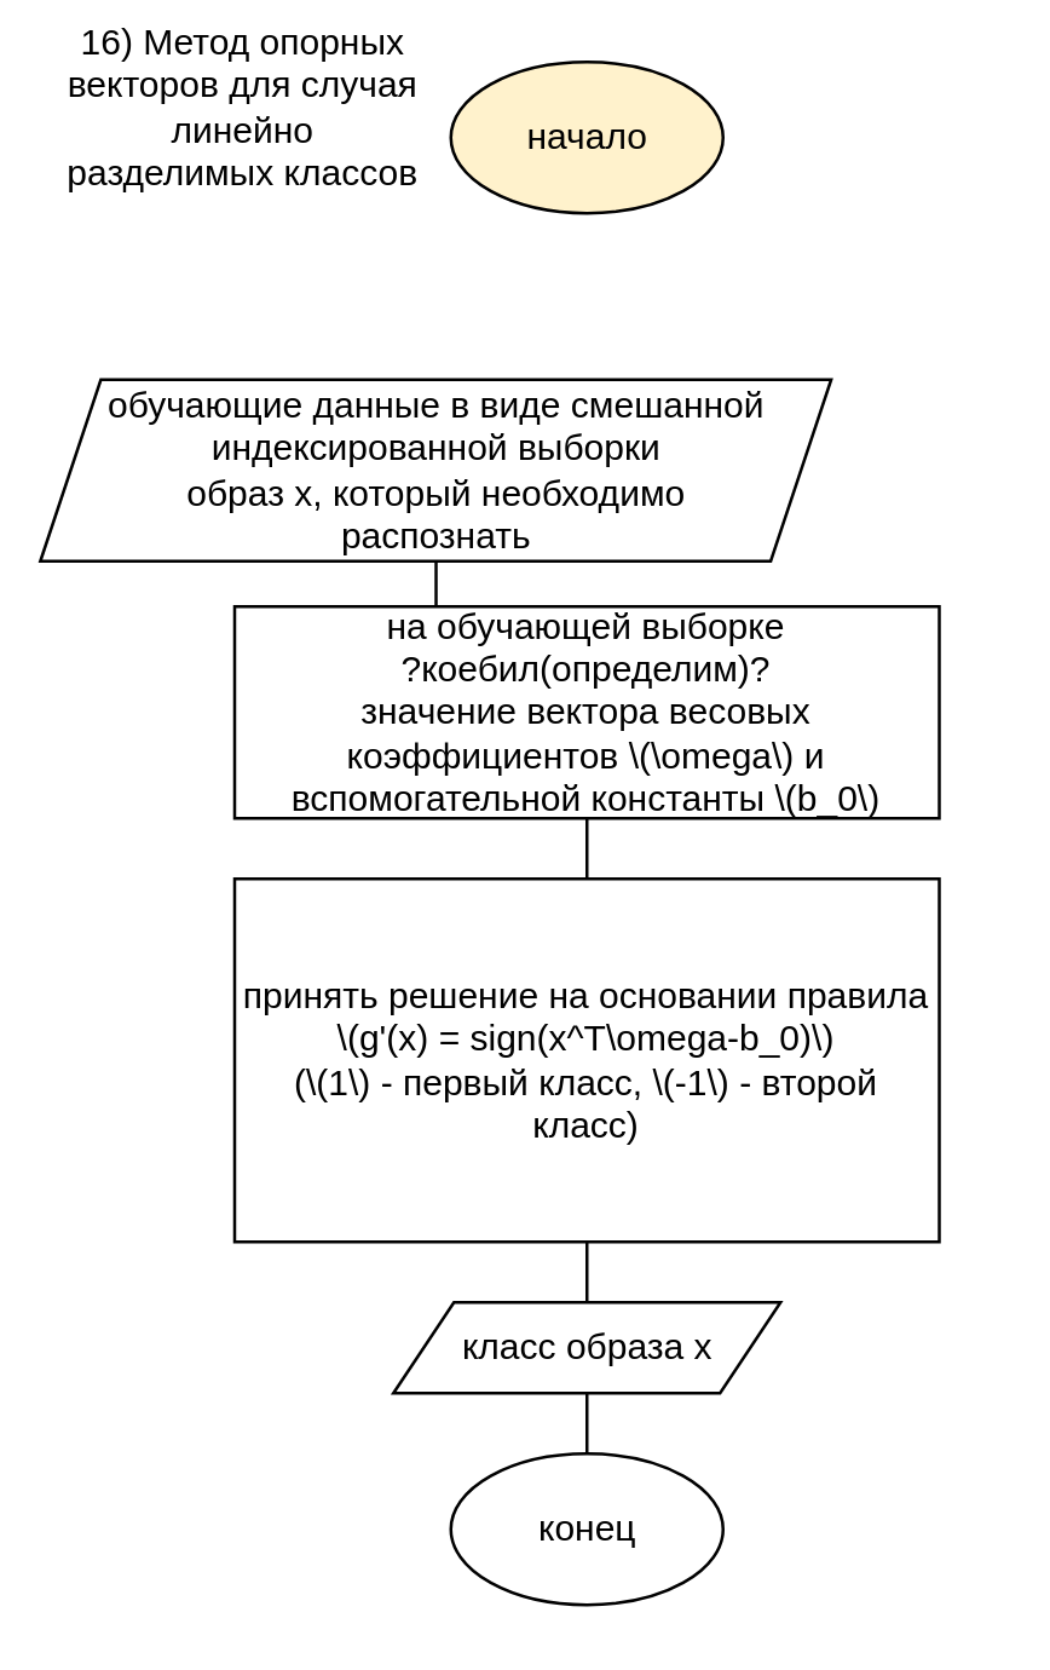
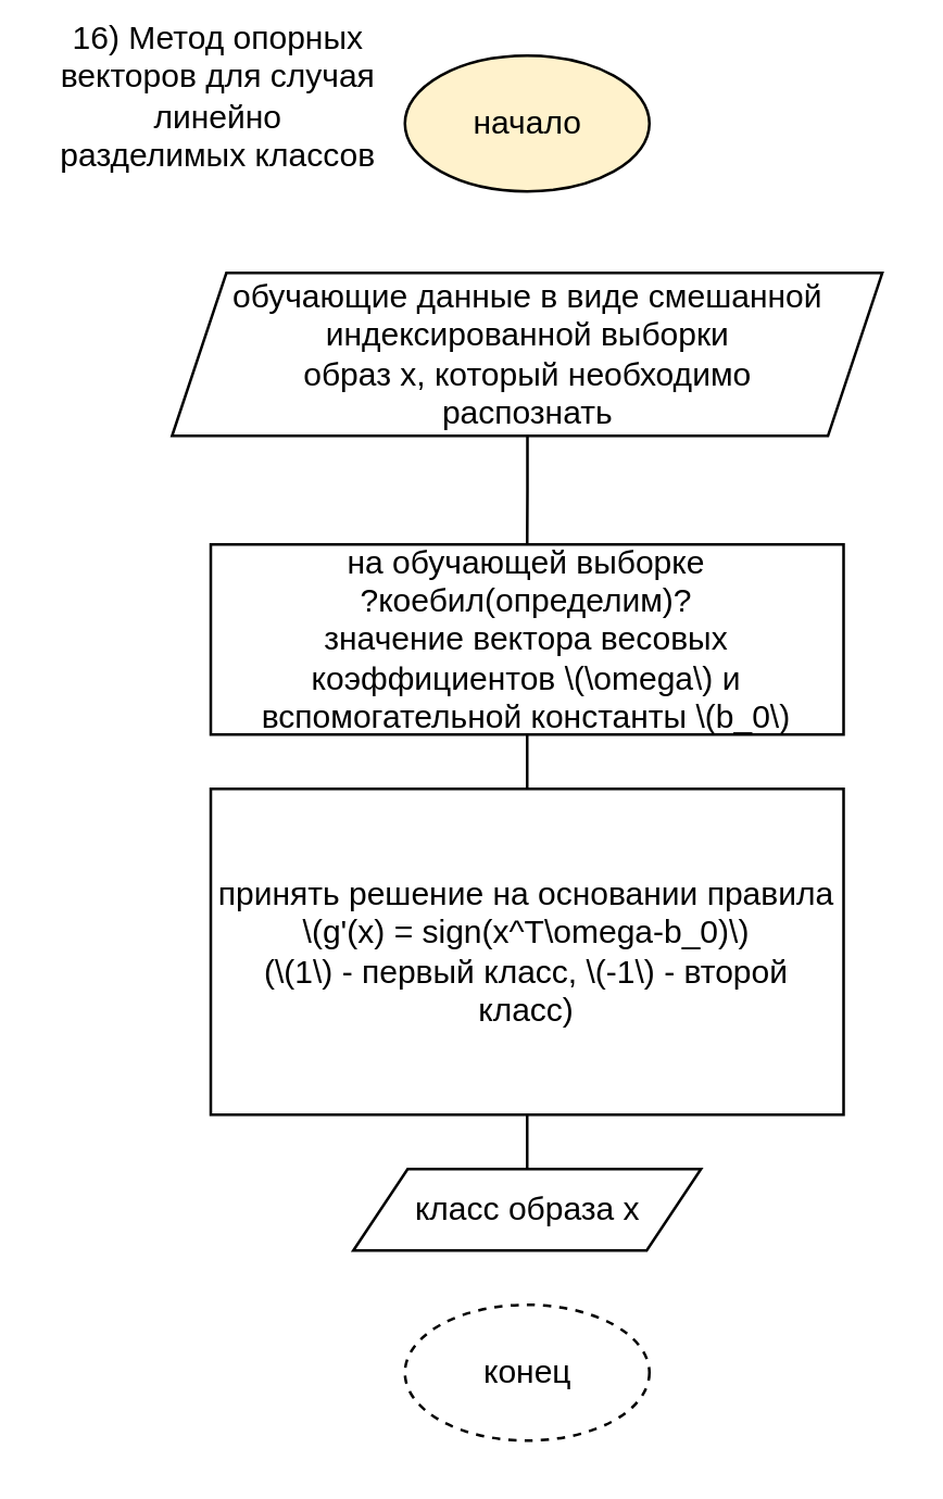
- <mxCell id="4" value="обучающие данные в виде смешанной индексированной&amp;nbsp;выборки&lt;br&gt;образ x, который необходимо &lt;br&gt;распознать" style="shape=parallelogram;perimeter=parallelogramPerimeter;whiteSpace=wrap;html=1;fixedSize=1;strokeColor=default;fillColor=default;allowArrows=1;connectable=1;" parent="1" vertex="1"><mxGeometry x="12.75" y="125" width="261.5" height="60" as="geometry" /></mxCell>
+ <mxCell id="4" value="обучающие данные в виде смешанной индексированной&amp;nbsp;выборки&lt;br&gt;образ x, который необходимо &lt;br&gt;распознать" style="shape=parallelogram;perimeter=parallelogramPerimeter;whiteSpace=wrap;html=1;fixedSize=1;strokeColor=default;fillColor=default;allowArrows=1;connectable=1;" parent="1" vertex="1"><mxGeometry x="62.75" y="100" width="261.5" height="60" as="geometry" /></mxCell>
- <mxCell id="9" style="edgeStyle=orthogonalEdgeStyle;rounded=0;orthogonalLoop=1;jettySize=auto;html=1;entryX=0.5;entryY=0;entryDx=0;entryDy=0;startArrow=none;startFill=0;endArrow=none;endFill=0;" parent="1" source="10" target="11" edge="1"><mxGeometry relative="1" as="geometry" /></mxCell>
- <mxCell id="11" value="конец" style="ellipse;whiteSpace=wrap;html=1;" parent="1" vertex="1"><mxGeometry x="148.5" y="480" width="90" height="50" as="geometry" /></mxCell>
+ <mxCell id="11" value="конец" style="ellipse;whiteSpace=wrap;html=1;dashed=1;" parent="1" vertex="1"><mxGeometry x="148.5" y="480" width="90" height="50" as="geometry" /></mxCell>
